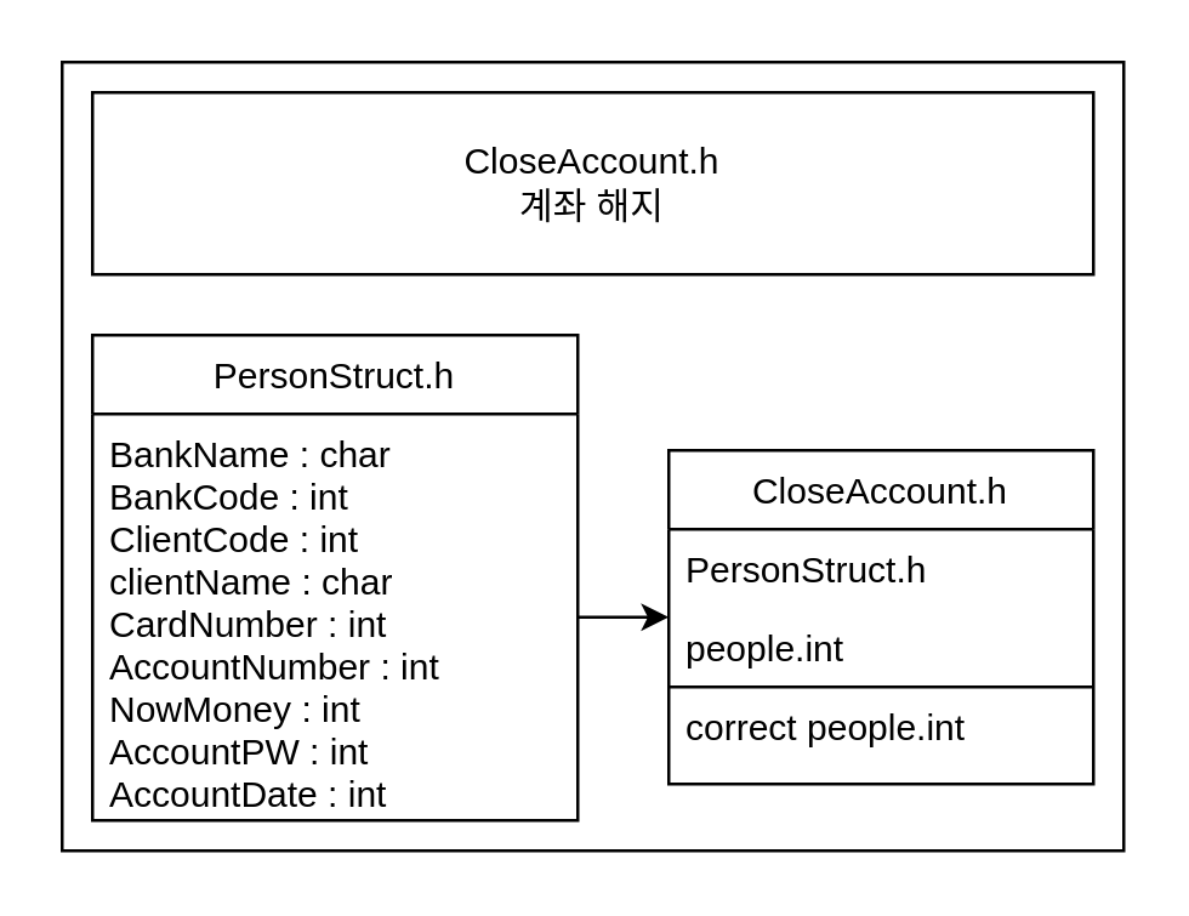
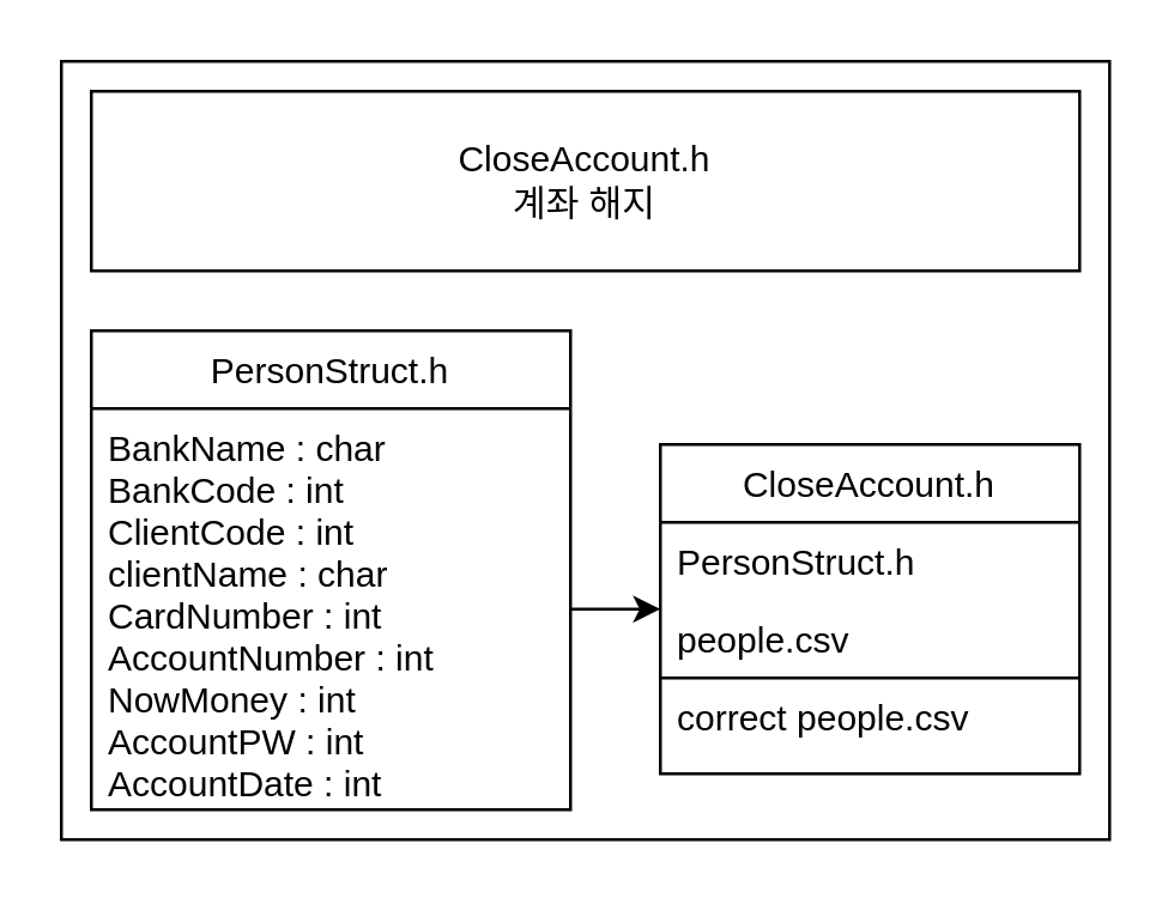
- <mxCell id="8" value="people.int" style="text;align=left;verticalAlign=top;spacingLeft=4;spacingRight=4;overflow=hidden;rotatable=0;points=[[0,0.5],[1,0.5]];portConstraint=eastwest;" parent="5" vertex="1"><mxGeometry y="52" width="140" height="26" as="geometry" /></mxCell>
+ <mxCell id="8" value="people.csv" style="text;align=left;verticalAlign=top;spacingLeft=4;spacingRight=4;overflow=hidden;rotatable=0;points=[[0,0.5],[1,0.5]];portConstraint=eastwest;" parent="5" vertex="1"><mxGeometry y="52" width="140" height="26" as="geometry" /></mxCell>
- <mxCell id="9" value="correct people.int" style="text;align=left;verticalAlign=top;spacingLeft=4;spacingRight=4;overflow=hidden;rotatable=0;points=[[0,0.5],[1,0.5]];portConstraint=eastwest;" parent="5" vertex="1"><mxGeometry y="78" width="140" height="26" as="geometry" /></mxCell>
+ <mxCell id="9" value="correct people.csv" style="text;align=left;verticalAlign=top;spacingLeft=4;spacingRight=4;overflow=hidden;rotatable=0;points=[[0,0.5],[1,0.5]];portConstraint=eastwest;" parent="5" vertex="1"><mxGeometry y="78" width="140" height="26" as="geometry" /></mxCell>
